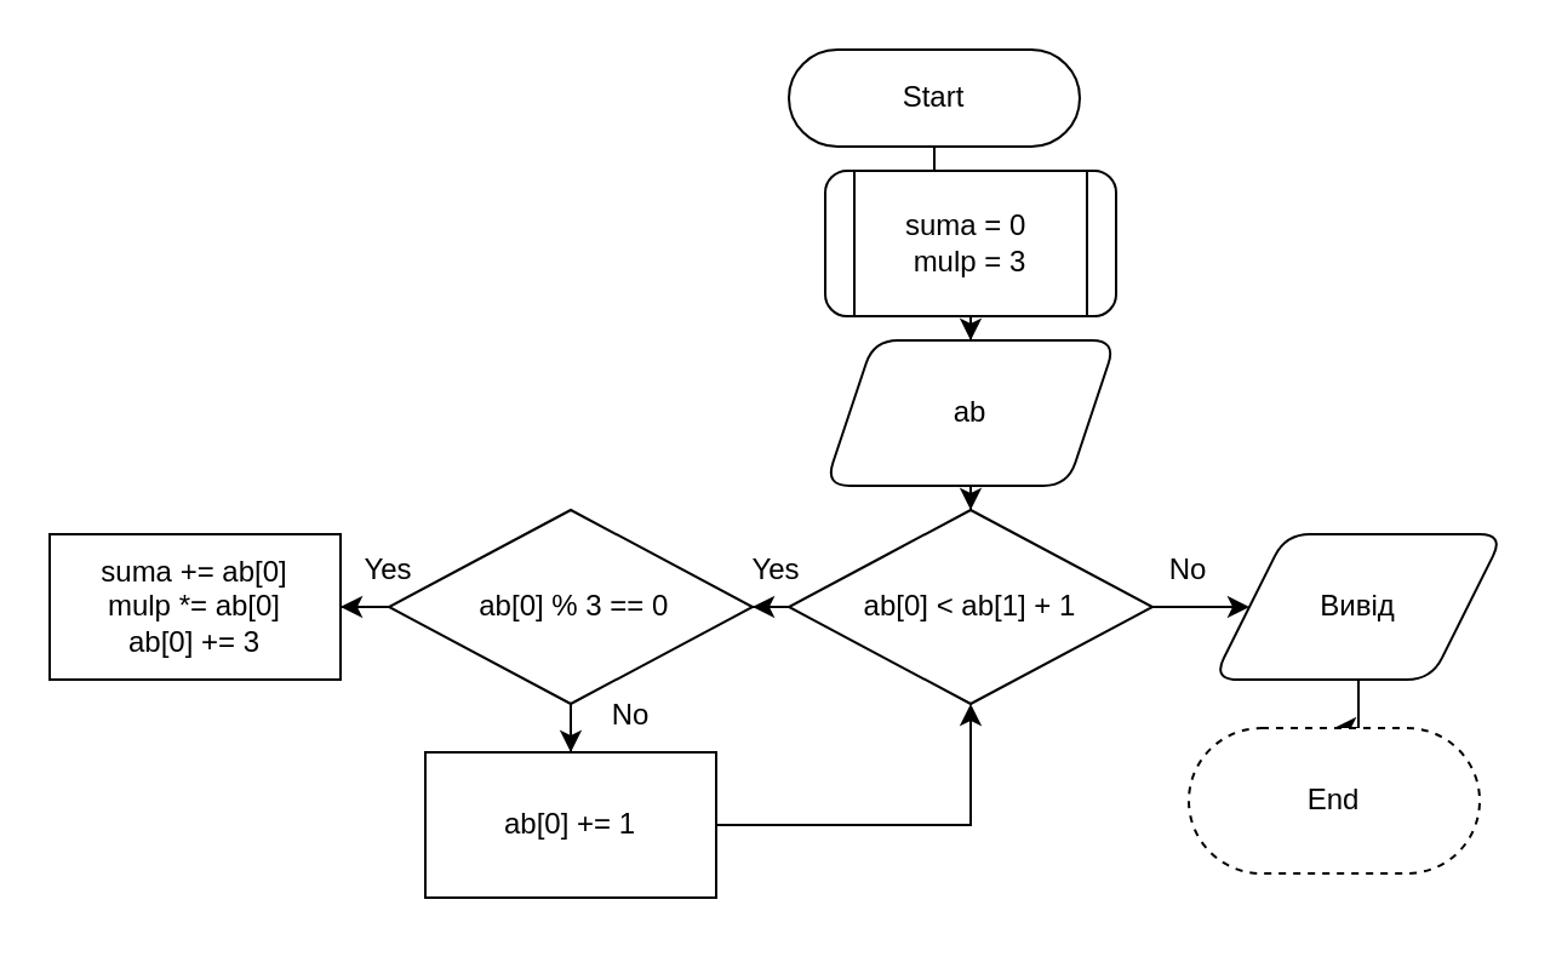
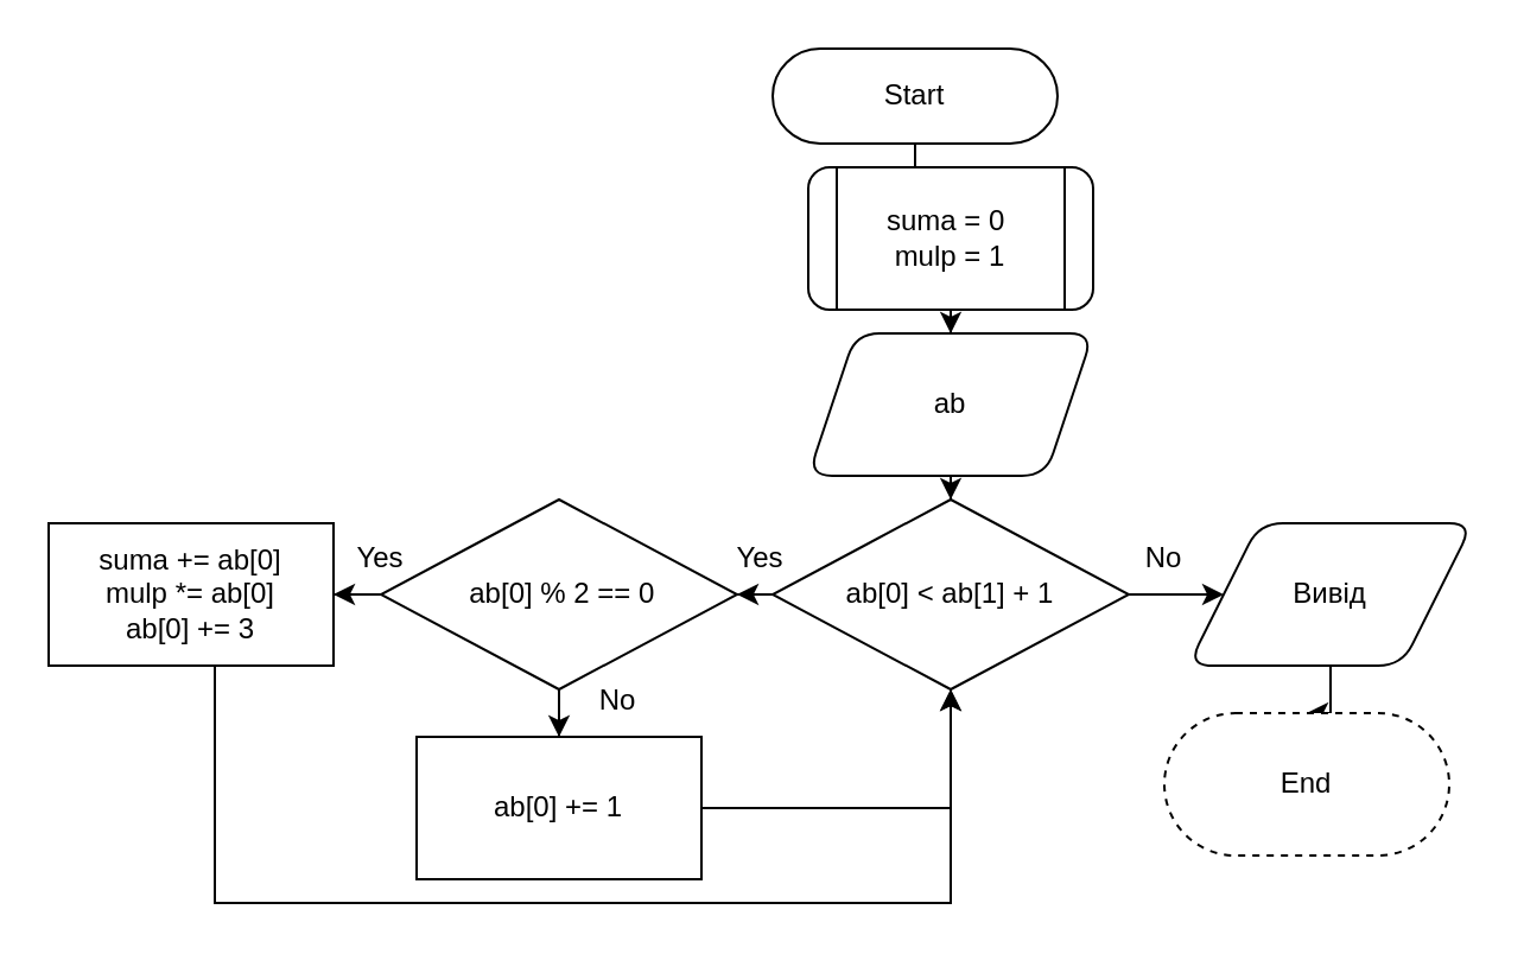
- <mxCell id="5" value="suma = 0&amp;nbsp;&lt;div&gt;mulp = 3&lt;/div&gt;" style="shape=process;whiteSpace=wrap;html=1;backgroundOutline=1;rounded=1;glass=0;strokeWidth=1;shadow=0;" vertex="1" parent="1"><mxGeometry x="340" y="70" width="120" height="60" as="geometry" /></mxCell>
+ <mxCell id="5" value="suma = 0&amp;nbsp;&lt;div&gt;mulp = 1&lt;/div&gt;" style="shape=process;whiteSpace=wrap;html=1;backgroundOutline=1;rounded=1;glass=0;strokeWidth=1;shadow=0;" vertex="1" parent="1"><mxGeometry x="340" y="70" width="120" height="60" as="geometry" /></mxCell>
- <mxCell id="13" value="&amp;nbsp;ab[0] % 3 == 0" style="rhombus;whiteSpace=wrap;html=1;rounded=1;glass=0;strokeWidth=1;shadow=0;arcSize=0;" vertex="1" parent="1"><mxGeometry x="160" y="210" width="150" height="80" as="geometry" /></mxCell>
+ <mxCell id="13" value="&amp;nbsp;ab[0] % 2 == 0" style="rhombus;whiteSpace=wrap;html=1;rounded=1;glass=0;strokeWidth=1;shadow=0;arcSize=0;" vertex="1" parent="1"><mxGeometry x="160" y="210" width="150" height="80" as="geometry" /></mxCell>
+ <mxCell id="14" style="edgeStyle=orthogonalEdgeStyle;rounded=0;orthogonalLoop=1;jettySize=auto;html=1;entryX=0.5;entryY=1;entryDx=0;entryDy=0;" edge="1" parent="1" source="15" target="10"><mxGeometry relative="1" as="geometry"><Array as="points"><mxPoint x="90" y="380" /><mxPoint x="400" y="380" /></Array></mxGeometry></mxCell>
